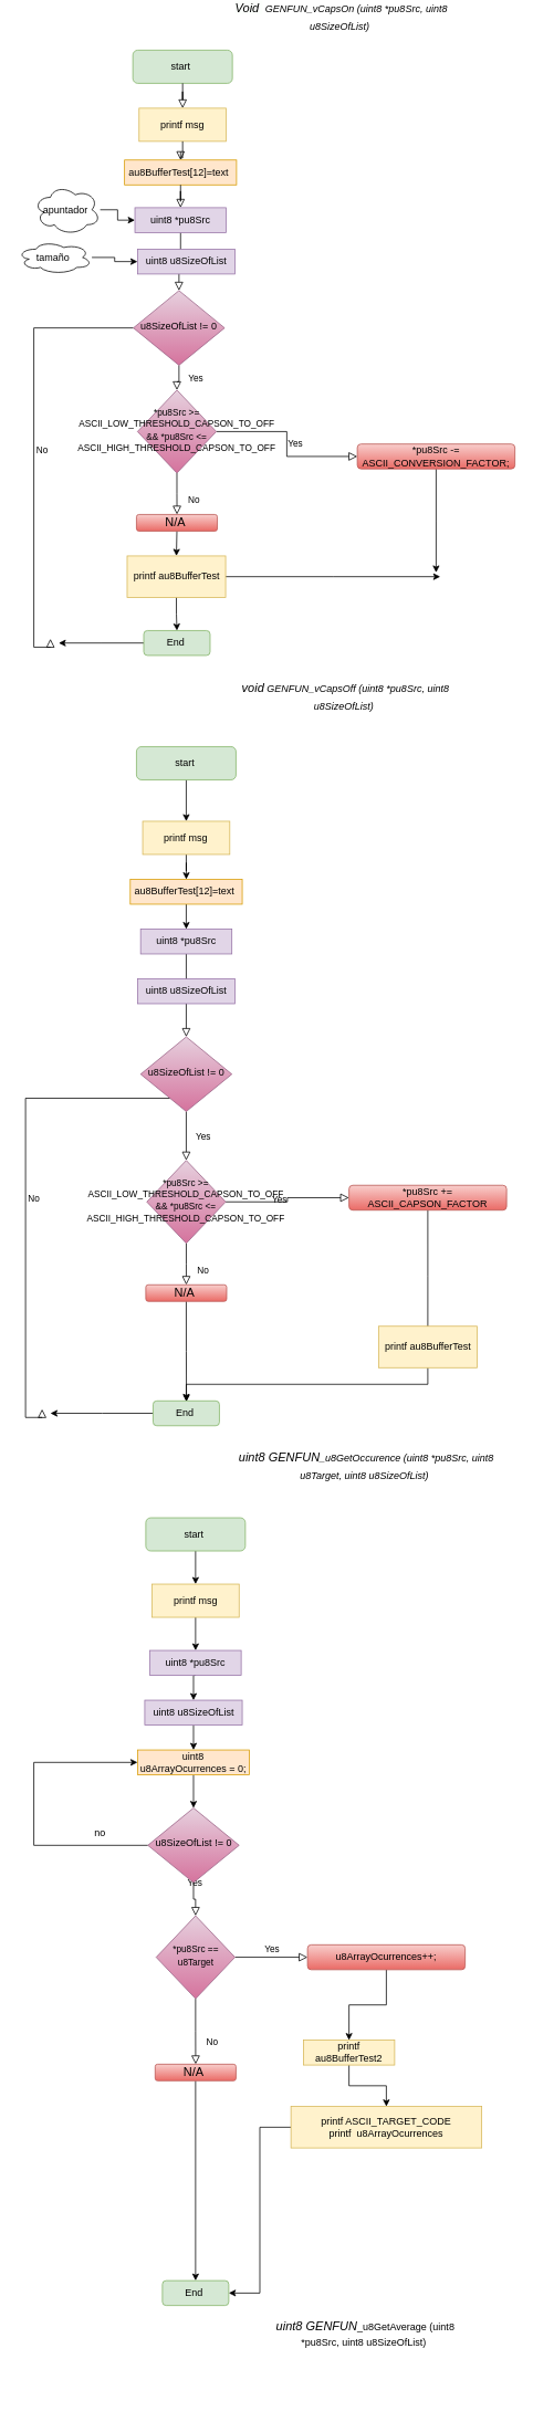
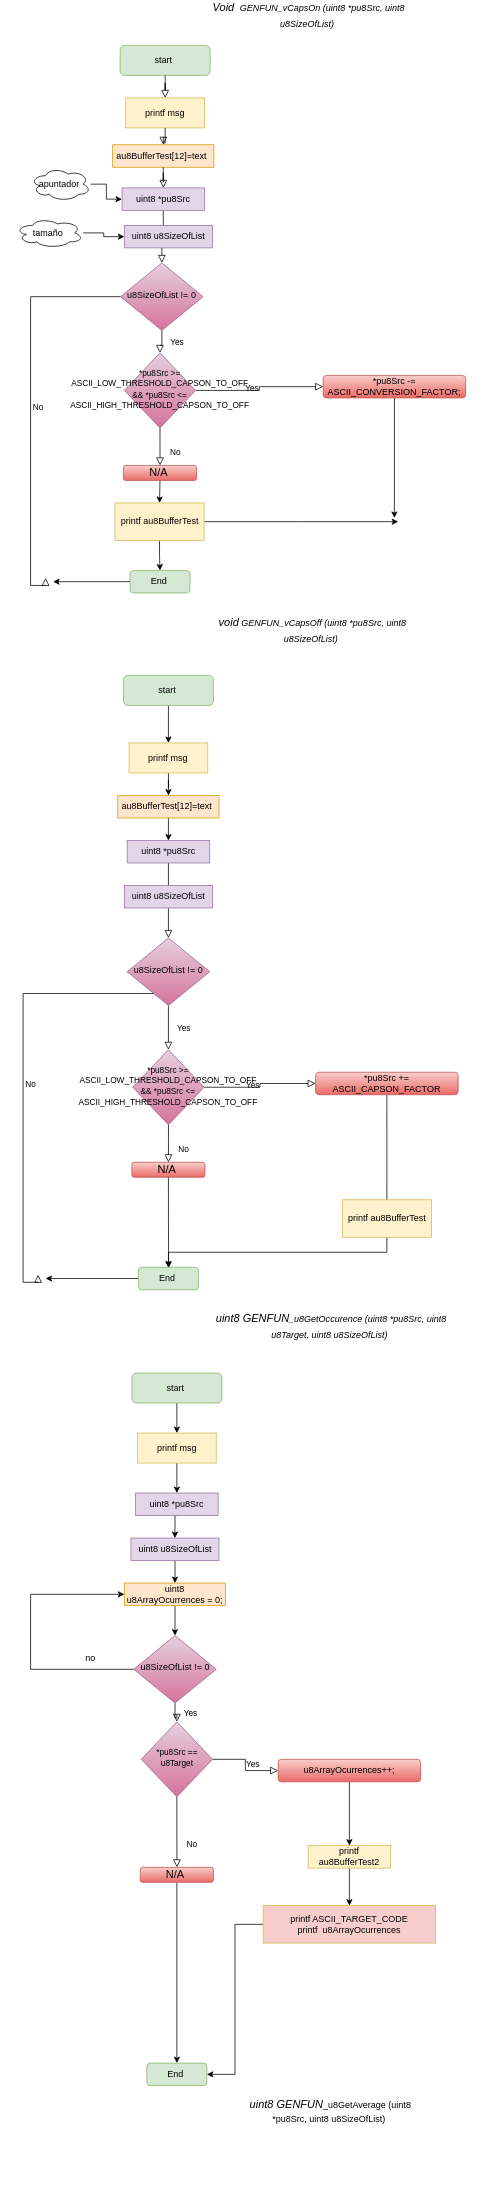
- <mxCell id="17" value="apuntador&amp;nbsp;" style="ellipse;shape=cloud;whiteSpace=wrap;html=1;" vertex="1" parent="1"><mxGeometry x="40" y="222.5" width="80" height="60" as="geometry" /></mxCell>
+ <mxCell id="17" value="apuntador&amp;nbsp;" style="ellipse;shape=cloud;whiteSpace=wrap;html=1;" vertex="1" parent="1"><mxGeometry x="40" y="222.5" width="80" height="45" as="geometry" /></mxCell>
- <mxCell id="13" value="*pu8Src -= ASCII_CONVERSION_FACTOR;" style="rounded=1;whiteSpace=wrap;html=1;fontSize=12;glass=0;strokeWidth=1;shadow=0;gradientColor=#ea6b66;fillColor=#f8cecc;strokeColor=#b85450;" parent="1" vertex="1"><mxGeometry x="430" y="535" width="190" height="30" as="geometry" /></mxCell>
+ <mxCell id="13" value="*pu8Src -= ASCII_CONVERSION_FACTOR;" style="rounded=1;whiteSpace=wrap;html=1;fontSize=12;glass=0;strokeWidth=1;shadow=0;gradientColor=#ea6b66;fillColor=#f8cecc;strokeColor=#b85450;" parent="1" vertex="1"><mxGeometry x="430" y="500" width="190" height="30" as="geometry" /></mxCell>
- <mxCell id="71" value="&lt;span style=&quot;font-size: 11px&quot;&gt;&amp;nbsp;*pu8Src ==&amp;nbsp; u8Target&lt;/span&gt;" style="rhombus;whiteSpace=wrap;html=1;shadow=0;fontFamily=Helvetica;fontSize=12;align=center;strokeWidth=1;spacing=6;spacingTop=-4;gradientColor=#d5739d;fillColor=#e6d0de;strokeColor=#996185;" vertex="1" parent="1"><mxGeometry x="187.5" y="2310" width="95" height="100" as="geometry" /></mxCell>
+ <mxCell id="71" value="&lt;span style=&quot;font-size: 11px&quot;&gt;&amp;nbsp;*pu8Src ==&amp;nbsp; u8Target&lt;/span&gt;" style="rhombus;whiteSpace=wrap;html=1;shadow=0;fontFamily=Helvetica;fontSize=12;align=center;strokeWidth=1;spacing=6;spacingTop=-4;gradientColor=#d5739d;fillColor=#e6d0de;strokeColor=#996185;" vertex="1" parent="1"><mxGeometry x="187.5" y="2295" width="95" height="100" as="geometry" /></mxCell>
- <mxCell id="61" value="printf au8BufferTest2" style="rounded=0;whiteSpace=wrap;html=1;fillColor=#fff2cc;strokeColor=#d6b656;" vertex="1" parent="1"><mxGeometry x="365" y="2460" width="110" height="30" as="geometry" /></mxCell>
+ <mxCell id="61" value="printf au8BufferTest2" style="rounded=0;whiteSpace=wrap;html=1;fillColor=#fff2cc;strokeColor=#d6b656;" vertex="1" parent="1"><mxGeometry x="410" y="2460" width="110" height="30" as="geometry" /></mxCell>
- <mxCell id="63" value="&lt;div&gt;&lt;/div&gt;printf ASCII_TARGET_CODE&lt;div&gt;printf&amp;nbsp; u8ArrayOcurrences&lt;/div&gt;&lt;div&gt;&lt;span&gt; &lt;/span&gt;&lt;/div&gt;" style="rounded=0;whiteSpace=wrap;html=1;fillColor=#fff2cc;strokeColor=#d6b656;" vertex="1" parent="1"><mxGeometry x="350" y="2540" width="230" height="50" as="geometry" /></mxCell>
+ <mxCell id="63" value="&lt;div&gt;&lt;/div&gt;printf ASCII_TARGET_CODE&lt;div&gt;printf&amp;nbsp; u8ArrayOcurrences&lt;/div&gt;&lt;div&gt;&lt;span&gt; &lt;/span&gt;&lt;/div&gt;" style="rounded=0;whiteSpace=wrap;html=1;fillColor=#f8cecc;strokeColor=#d6b656;" vertex="1" parent="1"><mxGeometry x="350" y="2540" width="230" height="50" as="geometry" /></mxCell>
